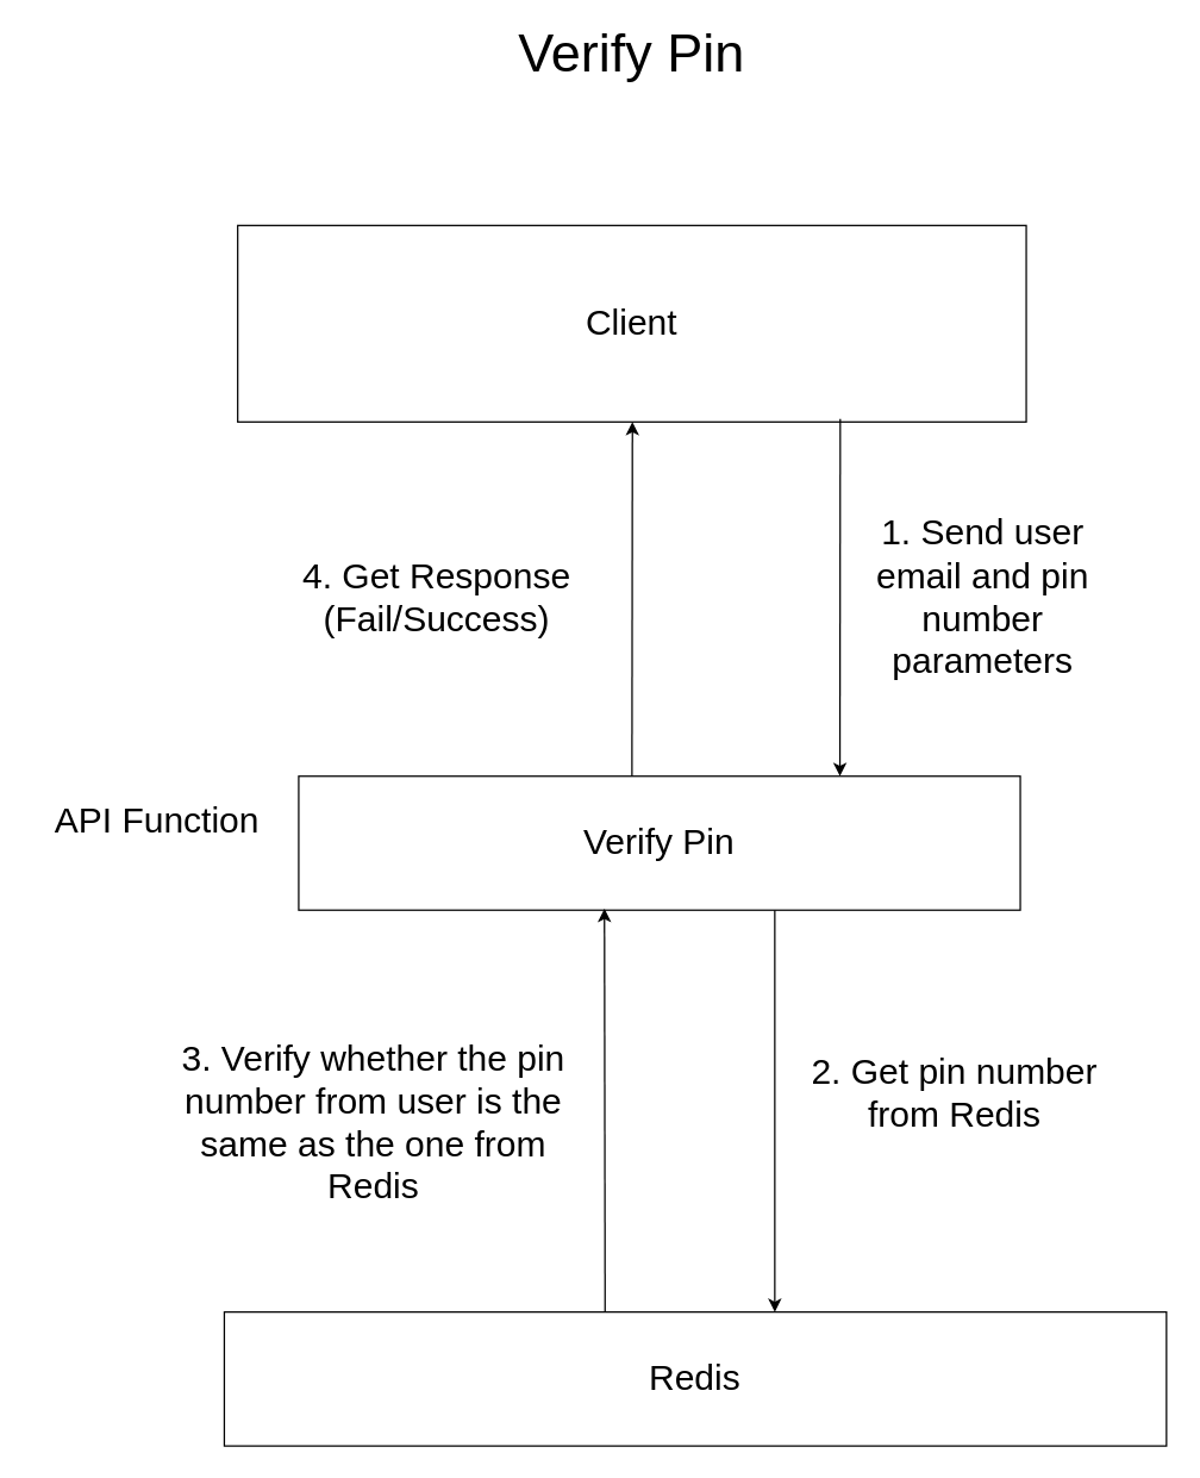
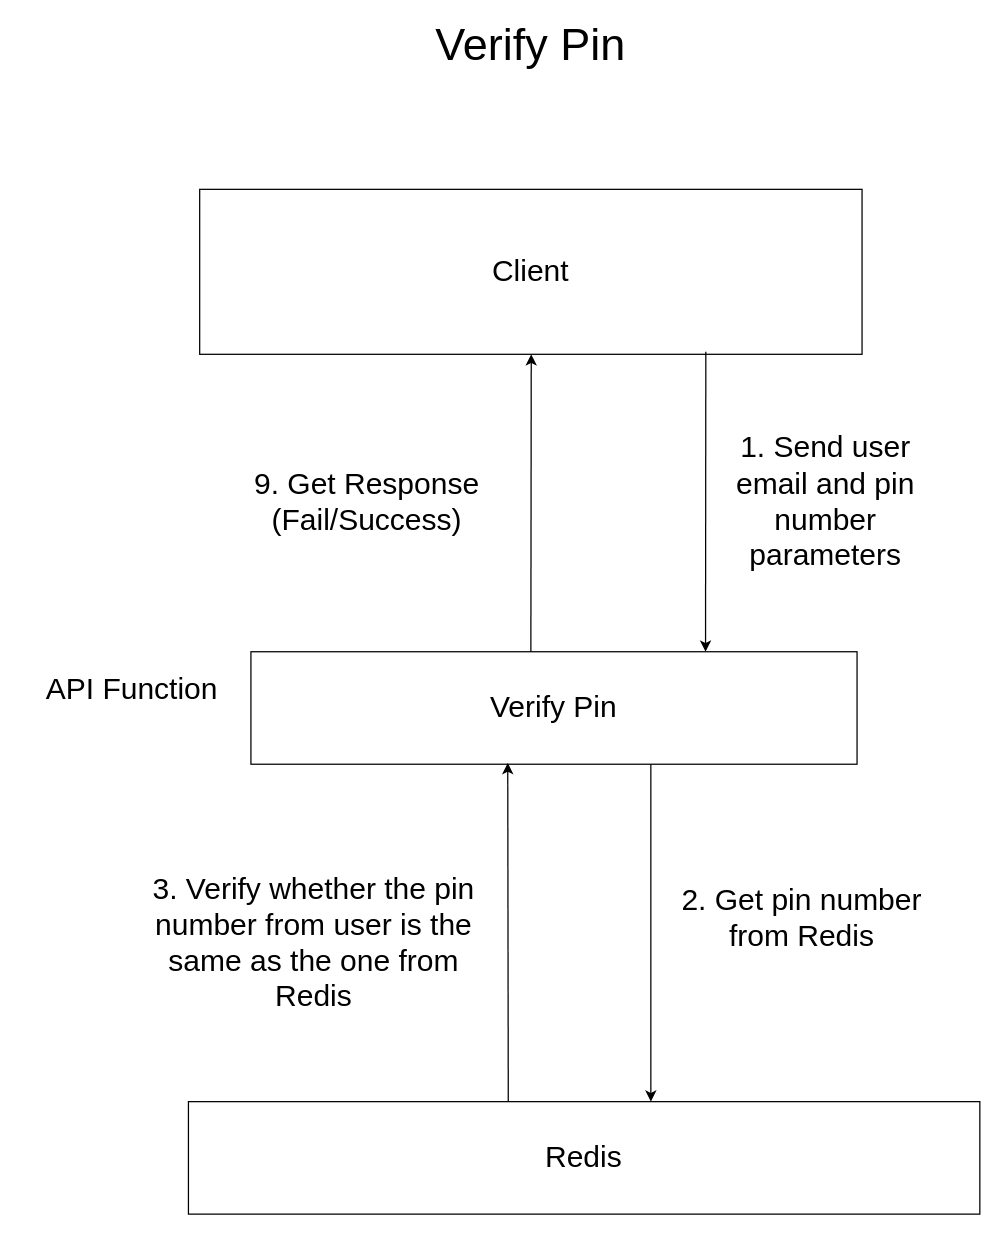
- <mxCell id="7" value="4. Get Response&lt;br&gt;(Fail/Success)" style="text;html=1;strokeColor=none;fillColor=none;align=center;verticalAlign=middle;whiteSpace=wrap;rounded=0;fontSize=24;" vertex="1" parent="1"><mxGeometry x="180" y="321" width="225.5" height="160" as="geometry" /></mxCell>
+ <mxCell id="7" value="9. Get Response&lt;br&gt;(Fail/Success)" style="text;html=1;strokeColor=none;fillColor=none;align=center;verticalAlign=middle;whiteSpace=wrap;rounded=0;fontSize=24;" vertex="1" parent="1"><mxGeometry x="180" y="321" width="225.5" height="160" as="geometry" /></mxCell>
